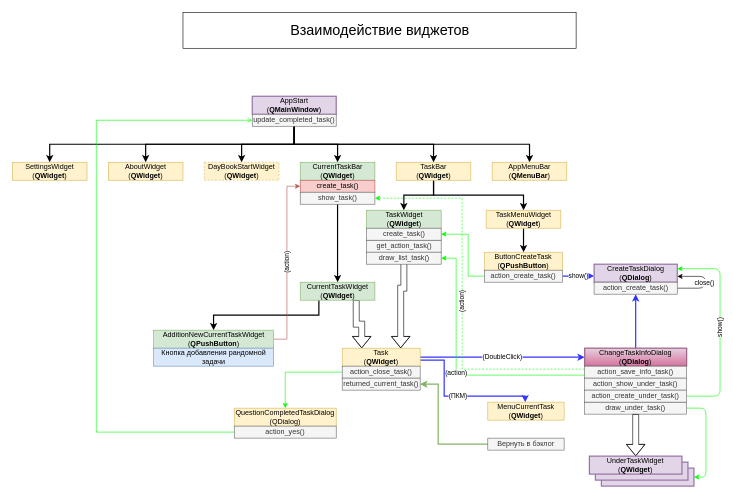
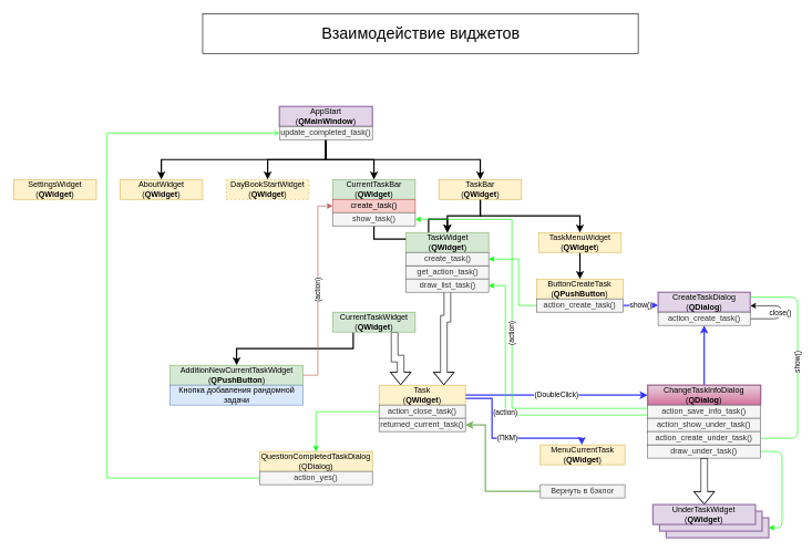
- <mxCell id="2" style="edgeStyle=orthogonalEdgeStyle;rounded=0;orthogonalLoop=1;jettySize=auto;html=1;strokeWidth=2;exitX=0.5;exitY=1;exitDx=0;exitDy=0;" parent="1" source="64" target="9" edge="1"><mxGeometry relative="1" as="geometry" /></mxCell>
- <mxCell id="7" style="edgeStyle=orthogonalEdgeStyle;rounded=0;orthogonalLoop=1;jettySize=auto;html=1;exitX=0.5;exitY=1;exitDx=0;exitDy=0;strokeWidth=2;" parent="1" source="64" target="16" edge="1"><mxGeometry relative="1" as="geometry" /></mxCell>
- <mxCell id="16" value="AppMenuBar&lt;br&gt;(&lt;b&gt;QMenuBar&lt;/b&gt;)" style="rounded=0;whiteSpace=wrap;html=1;fillColor=#fff2cc;strokeColor=#d6b656;" parent="1" vertex="1"><mxGeometry x="820" y="270" width="124.5" height="30" as="geometry" /></mxCell>
- <mxCell id="12" style="edgeStyle=orthogonalEdgeStyle;rounded=0;orthogonalLoop=1;jettySize=auto;html=1;strokeWidth=2;" parent="1" source="42" target="19" edge="1"><mxGeometry relative="1" as="geometry" /></mxCell>
+ <mxCell id="12" style="edgeStyle=orthogonalEdgeStyle;rounded=0;orthogonalLoop=1;jettySize=auto;html=1;strokeWidth=2;" parent="1" source="42" target="34" edge="1"><mxGeometry relative="1" as="geometry" /></mxCell>
- <mxCell id="48" value="show()" style="edgeStyle=orthogonalEdgeStyle;rounded=1;orthogonalLoop=1;jettySize=auto;html=1;entryX=1;entryY=0.25;entryDx=0;entryDy=0;exitX=1;exitY=0.5;exitDx=0;exitDy=0;fillColor=#d5e8d4;strokeColor=#00FF00;horizontal=0;" parent="1" source="55" target="30" edge="1"><mxGeometry relative="1" as="geometry"><Array as="points"><mxPoint x="1200" y="660" /><mxPoint x="1200" y="448" /></Array></mxGeometry></mxCell>
+ <mxCell id="48" value="show()" style="edgeStyle=orthogonalEdgeStyle;rounded=1;orthogonalLoop=1;jettySize=auto;html=1;entryX=1;entryY=0.25;entryDx=0;entryDy=0;exitX=1;exitY=0.5;exitDx=0;exitDy=0;fillColor=#d5e8d4;strokeColor=#00FF00;horizontal=0;endArrow=none;" parent="1" source="55" target="30" edge="1"><mxGeometry relative="1" as="geometry"><Array as="points"><mxPoint x="1200" y="660" /><mxPoint x="1200" y="448" /></Array></mxGeometry></mxCell>
- <mxCell id="41" value="(action)" style="edgeStyle=orthogonalEdgeStyle;orthogonalLoop=1;jettySize=auto;html=1;entryX=1;entryY=0.5;entryDx=0;entryDy=0;strokeColor=#00FF00;strokeWidth=1;exitX=0;exitY=0.25;exitDx=0;exitDy=0;horizontal=0;rounded=0;dashed=1;" parent="1" source="52" target="42" edge="1"><mxGeometry relative="1" as="geometry"><Array as="points"><mxPoint x="770" y="615" /><mxPoint x="770" y="330" /></Array></mxGeometry></mxCell>
+ <mxCell id="41" value="(action)" style="edgeStyle=orthogonalEdgeStyle;orthogonalLoop=1;jettySize=auto;html=1;entryX=1;entryY=0.5;entryDx=0;entryDy=0;strokeColor=#00FF00;strokeWidth=1;exitX=0;exitY=0.25;exitDx=0;exitDy=0;horizontal=0;rounded=0;" parent="1" source="52" target="42" edge="1"><mxGeometry relative="1" as="geometry"><Array as="points"><mxPoint x="770" y="615" /><mxPoint x="770" y="330" /></Array></mxGeometry></mxCell>
